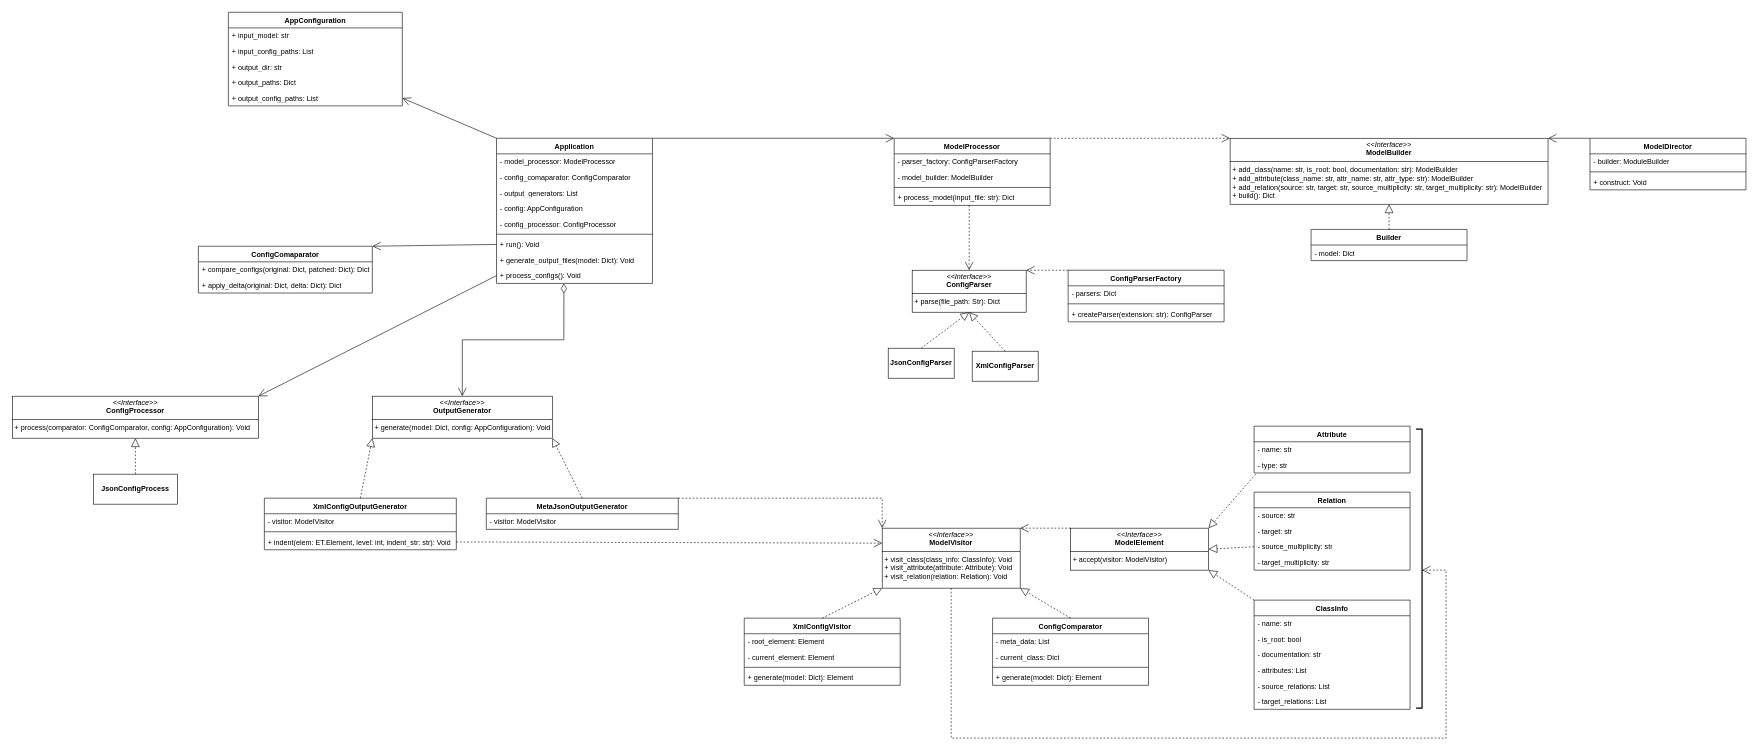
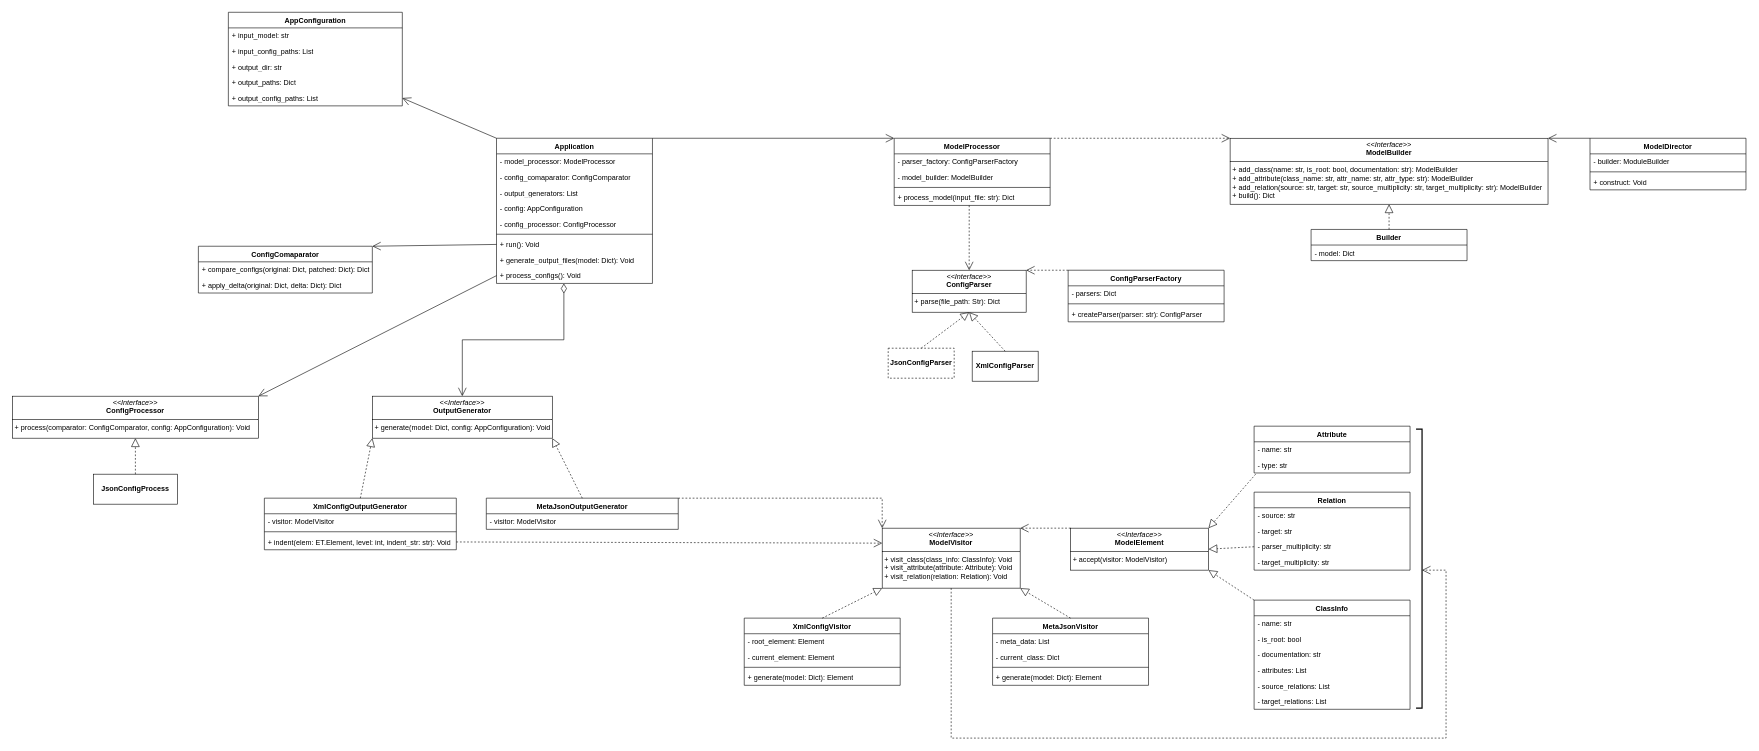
- <mxCell id="10" value="+ createParser(extension: str): ConfigParser" style="text;strokeColor=none;fillColor=none;align=left;verticalAlign=top;spacingLeft=4;spacingRight=4;overflow=hidden;rotatable=0;points=[[0,0.5],[1,0.5]];portConstraint=eastwest;whiteSpace=wrap;html=1;" parent="7" vertex="1"><mxGeometry y="60" width="260" height="26" as="geometry" /></mxCell>
+ <mxCell id="10" value="+ createParser(parser: str): ConfigParser" style="text;strokeColor=none;fillColor=none;align=left;verticalAlign=top;spacingLeft=4;spacingRight=4;overflow=hidden;rotatable=0;points=[[0,0.5],[1,0.5]];portConstraint=eastwest;whiteSpace=wrap;html=1;" parent="7" vertex="1"><mxGeometry y="60" width="260" height="26" as="geometry" /></mxCell>
- <mxCell id="3" value="&lt;b&gt;JsonConfigParser&lt;/b&gt;" style="html=1;whiteSpace=wrap;" parent="1" vertex="1"><mxGeometry x="1480" y="580" width="110" height="50" as="geometry" /></mxCell>
+ <mxCell id="3" value="&lt;b&gt;JsonConfigParser&lt;/b&gt;" style="html=1;whiteSpace=wrap;dashed=1;" parent="1" vertex="1"><mxGeometry x="1480" y="580" width="110" height="50" as="geometry" /></mxCell>
- <mxCell id="30" value="- source_multiplicity: str" style="text;strokeColor=none;fillColor=none;align=left;verticalAlign=top;spacingLeft=4;spacingRight=4;overflow=hidden;rotatable=0;points=[[0,0.5],[1,0.5]];portConstraint=eastwest;whiteSpace=wrap;html=1;" parent="27" vertex="1"><mxGeometry y="78" width="260" height="26" as="geometry" /></mxCell>
+ <mxCell id="30" value="- parser_multiplicity: str" style="text;strokeColor=none;fillColor=none;align=left;verticalAlign=top;spacingLeft=4;spacingRight=4;overflow=hidden;rotatable=0;points=[[0,0.5],[1,0.5]];portConstraint=eastwest;whiteSpace=wrap;html=1;" parent="27" vertex="1"><mxGeometry y="78" width="260" height="26" as="geometry" /></mxCell>
- <mxCell id="19" value="ConfigComparator" style="swimlane;fontStyle=1;align=center;verticalAlign=top;childLayout=stackLayout;horizontal=1;startSize=26;horizontalStack=0;resizeParent=1;resizeParentMax=0;resizeLast=0;collapsible=1;marginBottom=0;whiteSpace=wrap;html=1;" parent="1" vertex="1"><mxGeometry x="1654" y="1030" width="260" height="112" as="geometry" /></mxCell>
+ <mxCell id="19" value="MetaJsonVisitor" style="swimlane;fontStyle=1;align=center;verticalAlign=top;childLayout=stackLayout;horizontal=1;startSize=26;horizontalStack=0;resizeParent=1;resizeParentMax=0;resizeLast=0;collapsible=1;marginBottom=0;whiteSpace=wrap;html=1;" parent="1" vertex="1"><mxGeometry x="1654" y="1030" width="260" height="112" as="geometry" /></mxCell>
